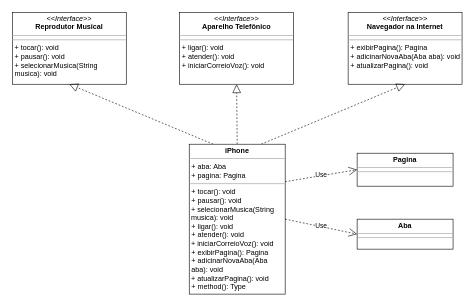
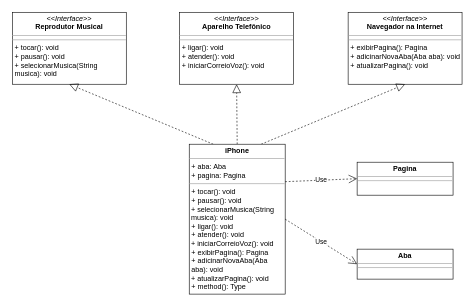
- <mxCell id="9" value="&lt;p style=&quot;margin:0px;margin-top:4px;text-align:center;&quot;&gt;&lt;b&gt;Pagina&lt;/b&gt;&lt;br&gt;&lt;/p&gt;&lt;hr size=&quot;1&quot;&gt;&lt;hr size=&quot;1&quot;&gt;" style="verticalAlign=top;align=left;overflow=fill;fontSize=12;fontFamily=Helvetica;html=1;whiteSpace=wrap;" vertex="1" parent="1"><mxGeometry x="595" y="255" width="160" height="55" as="geometry" /></mxCell>
+ <mxCell id="9" value="&lt;p style=&quot;margin:0px;margin-top:4px;text-align:center;&quot;&gt;&lt;b&gt;Pagina&lt;/b&gt;&lt;br&gt;&lt;/p&gt;&lt;hr size=&quot;1&quot;&gt;&lt;hr size=&quot;1&quot;&gt;" style="verticalAlign=top;align=left;overflow=fill;fontSize=12;fontFamily=Helvetica;html=1;whiteSpace=wrap;" vertex="1" parent="1"><mxGeometry x="595" y="270" width="160" height="55" as="geometry" /></mxCell>
- <mxCell id="10" value="&lt;p style=&quot;margin:0px;margin-top:4px;text-align:center;&quot;&gt;&lt;b&gt;Aba&lt;/b&gt;&lt;br&gt;&lt;/p&gt;&lt;hr size=&quot;1&quot;&gt;&lt;hr size=&quot;1&quot;&gt;" style="verticalAlign=top;align=left;overflow=fill;fontSize=12;fontFamily=Helvetica;html=1;whiteSpace=wrap;" vertex="1" parent="1"><mxGeometry x="595" y="365" width="160" height="50" as="geometry" /></mxCell>
+ <mxCell id="10" value="&lt;p style=&quot;margin:0px;margin-top:4px;text-align:center;&quot;&gt;&lt;b&gt;Aba&lt;/b&gt;&lt;br&gt;&lt;/p&gt;&lt;hr size=&quot;1&quot;&gt;&lt;hr size=&quot;1&quot;&gt;" style="verticalAlign=top;align=left;overflow=fill;fontSize=12;fontFamily=Helvetica;html=1;whiteSpace=wrap;" vertex="1" parent="1"><mxGeometry x="595" y="415" width="160" height="50" as="geometry" /></mxCell>
